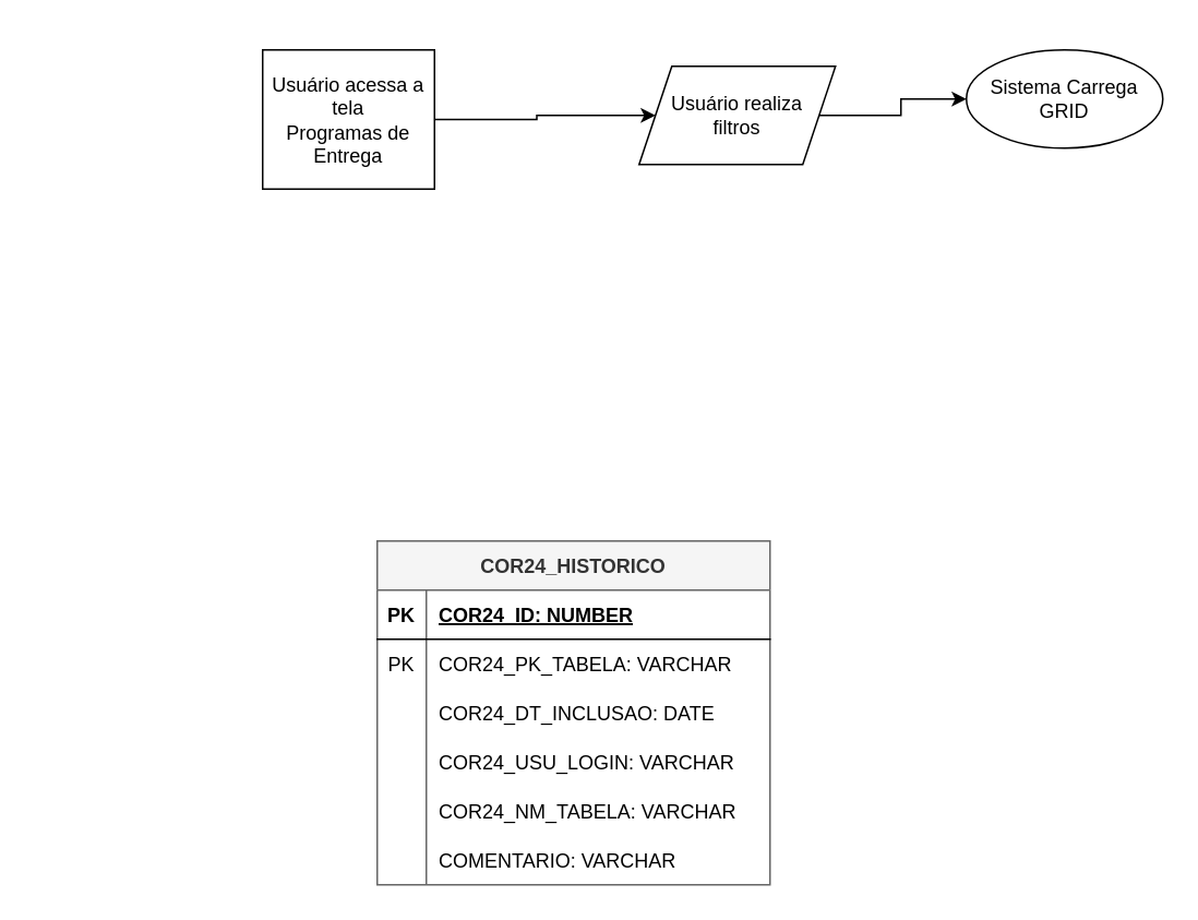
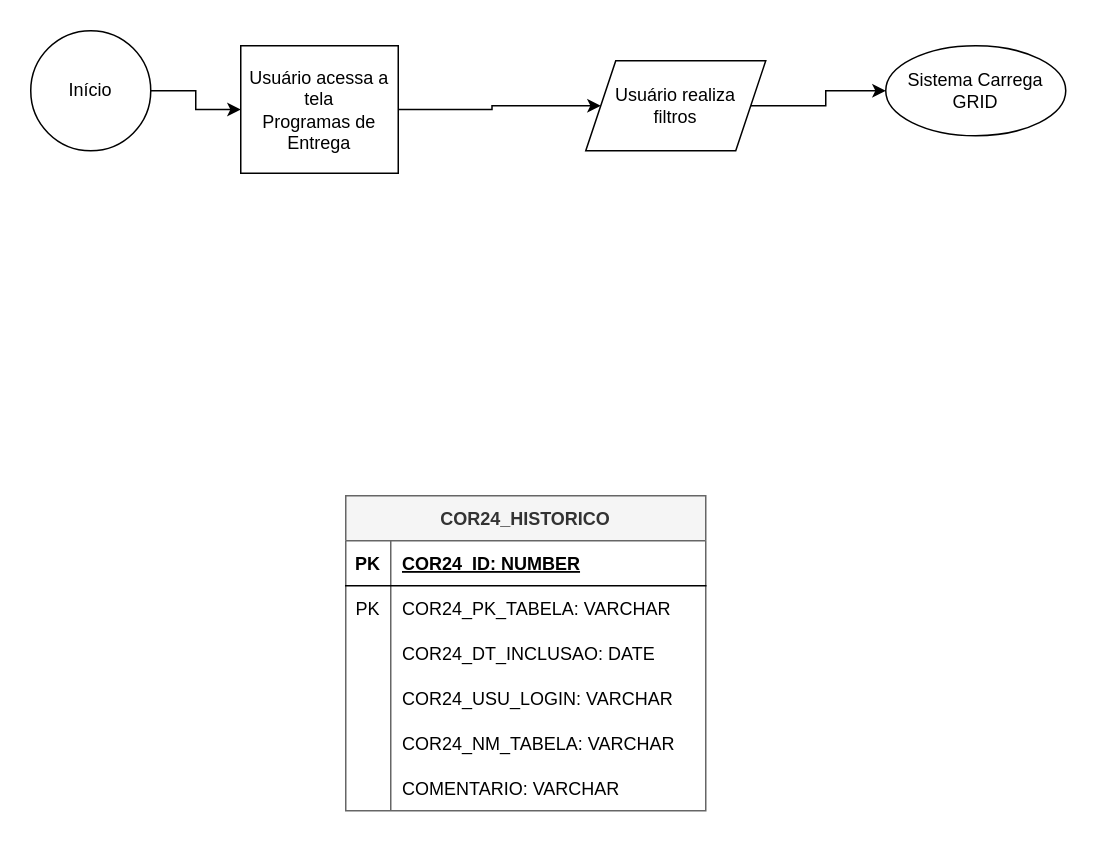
+ <mxCell id="3" value="Início" style="ellipse;whiteSpace=wrap;html=1;aspect=fixed;" vertex="1" parent="1"><mxGeometry x="20" y="20" width="80" height="80" as="geometry" /></mxCell>
+ <mxCell id="2" value="" style="edgeStyle=orthogonalEdgeStyle;rounded=0;orthogonalLoop=1;jettySize=auto;html=1;" edge="1" parent="1" source="3" target="5"><mxGeometry relative="1" as="geometry" /></mxCell>
